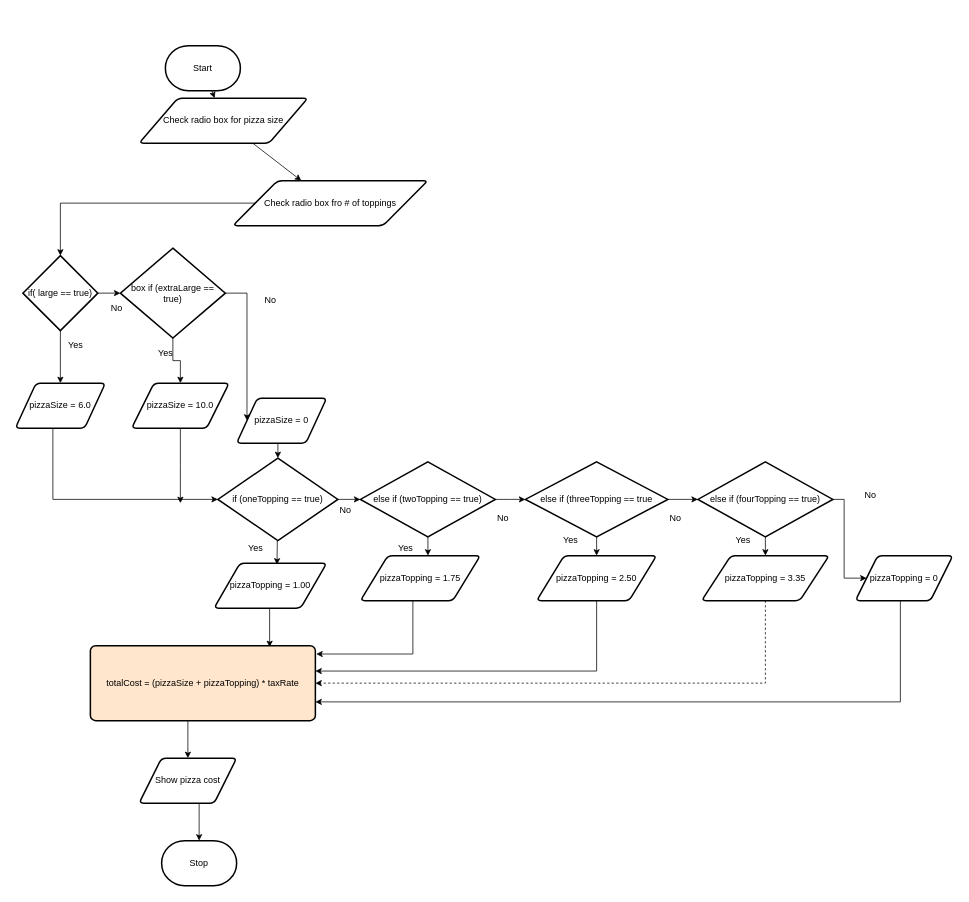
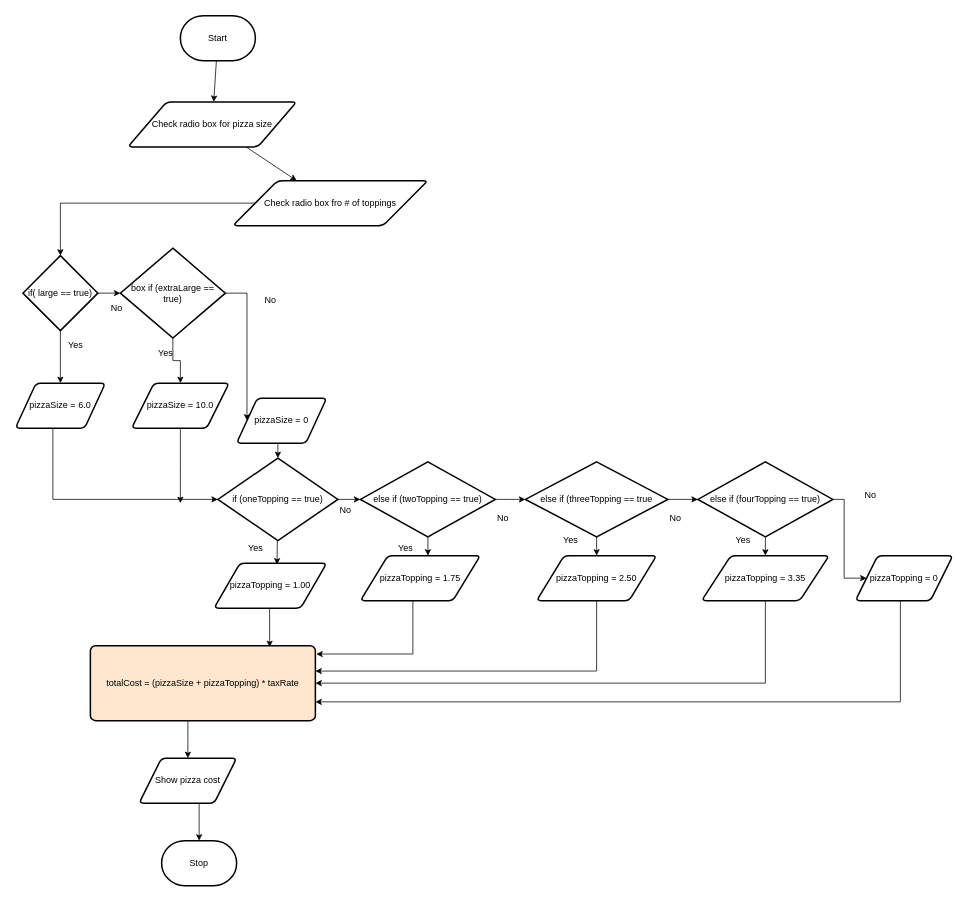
- <mxCell id="3" value="Start" style="strokeWidth=2;html=1;shape=mxgraph.flowchart.terminator;whiteSpace=wrap;" parent="1" vertex="1"><mxGeometry x="220" y="60" width="100" height="60" as="geometry" /></mxCell>
+ <mxCell id="3" value="Start" style="strokeWidth=2;html=1;shape=mxgraph.flowchart.terminator;whiteSpace=wrap;" parent="1" vertex="1"><mxGeometry x="240" y="20" width="100" height="60" as="geometry" /></mxCell>
- <mxCell id="5" value="Check radio box for pizza size" style="shape=parallelogram;html=1;strokeWidth=2;perimeter=parallelogramPerimeter;whiteSpace=wrap;rounded=1;arcSize=12;size=0.23;" parent="1" vertex="1"><mxGeometry x="185" y="130" width="225" height="60" as="geometry" /></mxCell>
+ <mxCell id="5" value="Check radio box for pizza size" style="shape=parallelogram;html=1;strokeWidth=2;perimeter=parallelogramPerimeter;whiteSpace=wrap;rounded=1;arcSize=12;size=0.23;" parent="1" vertex="1"><mxGeometry x="170" y="135" width="225" height="60" as="geometry" /></mxCell>
- <mxCell id="36" style="edgeStyle=elbowEdgeStyle;rounded=0;html=1;entryX=1;entryY=0.5;entryDx=0;entryDy=0;dashed=1;" edge="1" parent="1" source="37" target="55"><mxGeometry relative="1" as="geometry"><Array as="points"><mxPoint x="1020" y="910" /></Array></mxGeometry></mxCell>
+ <mxCell id="36" style="edgeStyle=elbowEdgeStyle;rounded=0;html=1;entryX=1;entryY=0.5;entryDx=0;entryDy=0;" edge="1" parent="1" source="37" target="55"><mxGeometry relative="1" as="geometry"><Array as="points"><mxPoint x="1020" y="910" /></Array></mxGeometry></mxCell>
